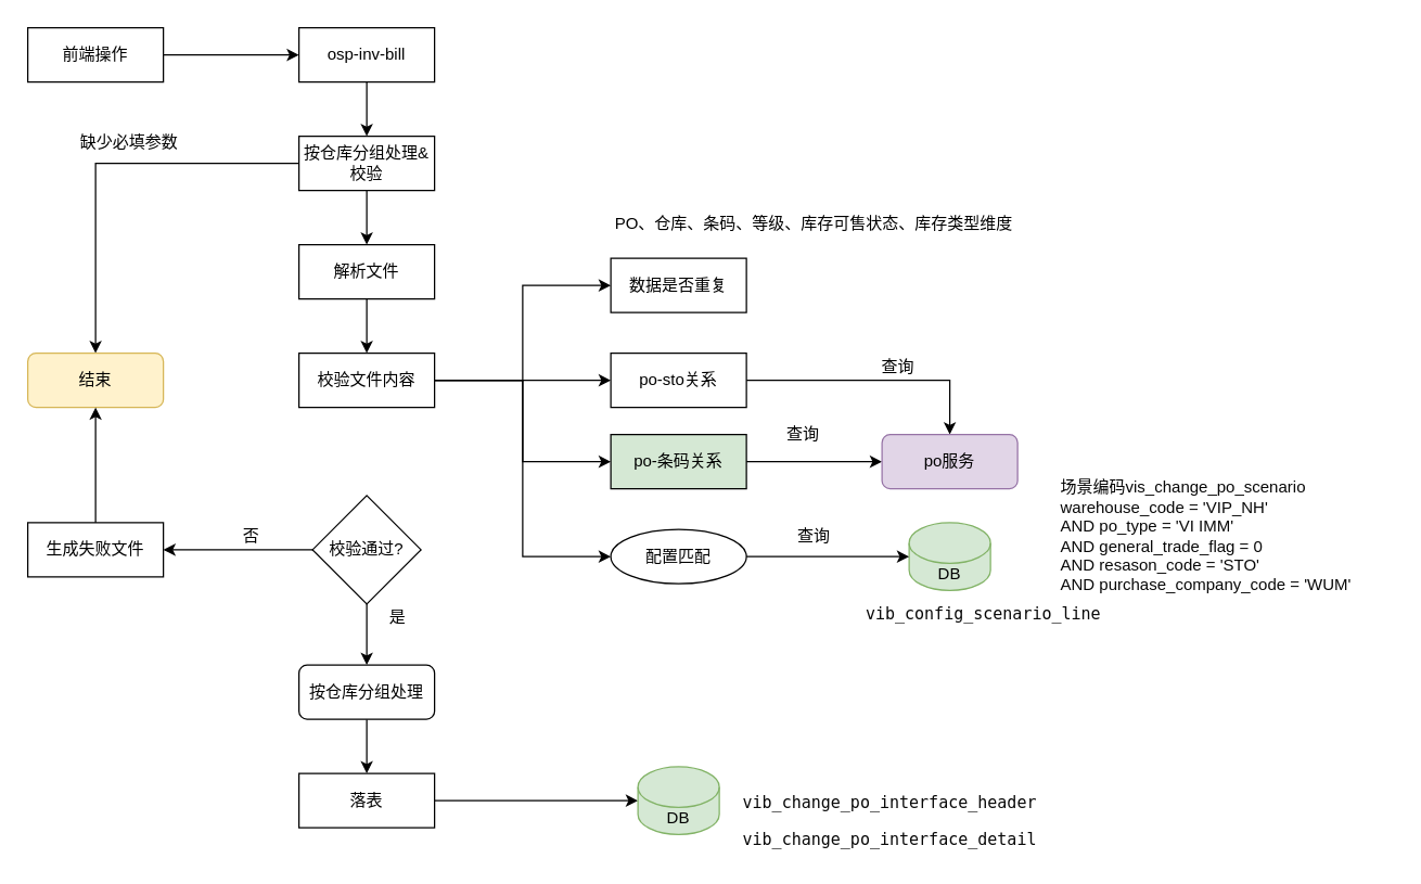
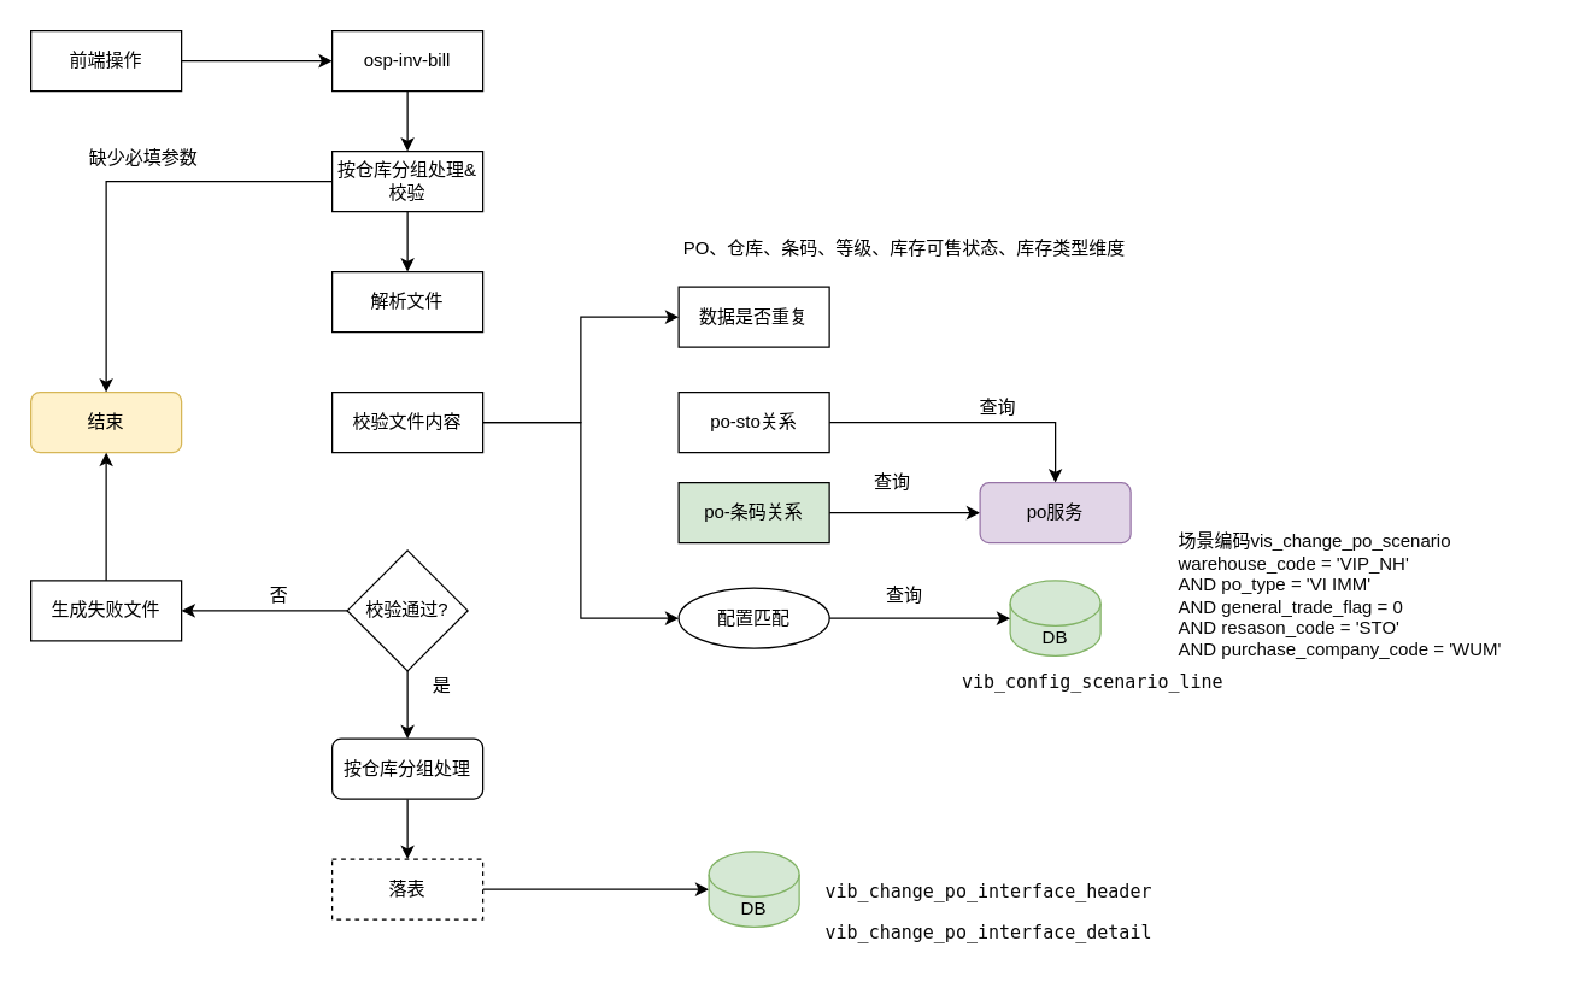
- <mxCell id="9" value="" style="edgeStyle=orthogonalEdgeStyle;rounded=0;orthogonalLoop=1;jettySize=auto;html=1;" edge="1" parent="1" source="10" target="14"><mxGeometry relative="1" as="geometry" /></mxCell>
- <mxCell id="22" style="edgeStyle=orthogonalEdgeStyle;rounded=0;orthogonalLoop=1;jettySize=auto;html=1;entryX=0;entryY=0.5;entryDx=0;entryDy=0;" edge="1" parent="1" source="14" target="21"><mxGeometry relative="1" as="geometry"><mxPoint x="440" y="290" as="targetPoint" /></mxGeometry></mxCell>
- <mxCell id="12" style="edgeStyle=orthogonalEdgeStyle;rounded=0;orthogonalLoop=1;jettySize=auto;html=1;entryX=0;entryY=0.5;entryDx=0;entryDy=0;" edge="1" parent="1" source="14" target="32"><mxGeometry relative="1" as="geometry" /></mxCell>
- <mxCell id="18" value="落表" style="rounded=0;whiteSpace=wrap;html=1;" vertex="1" parent="1"><mxGeometry x="220" y="570" width="100" height="40" as="geometry" /></mxCell>
+ <mxCell id="18" value="落表" style="rounded=0;whiteSpace=wrap;html=1;dashed=1;" vertex="1" parent="1"><mxGeometry x="220" y="570" width="100" height="40" as="geometry" /></mxCell>
